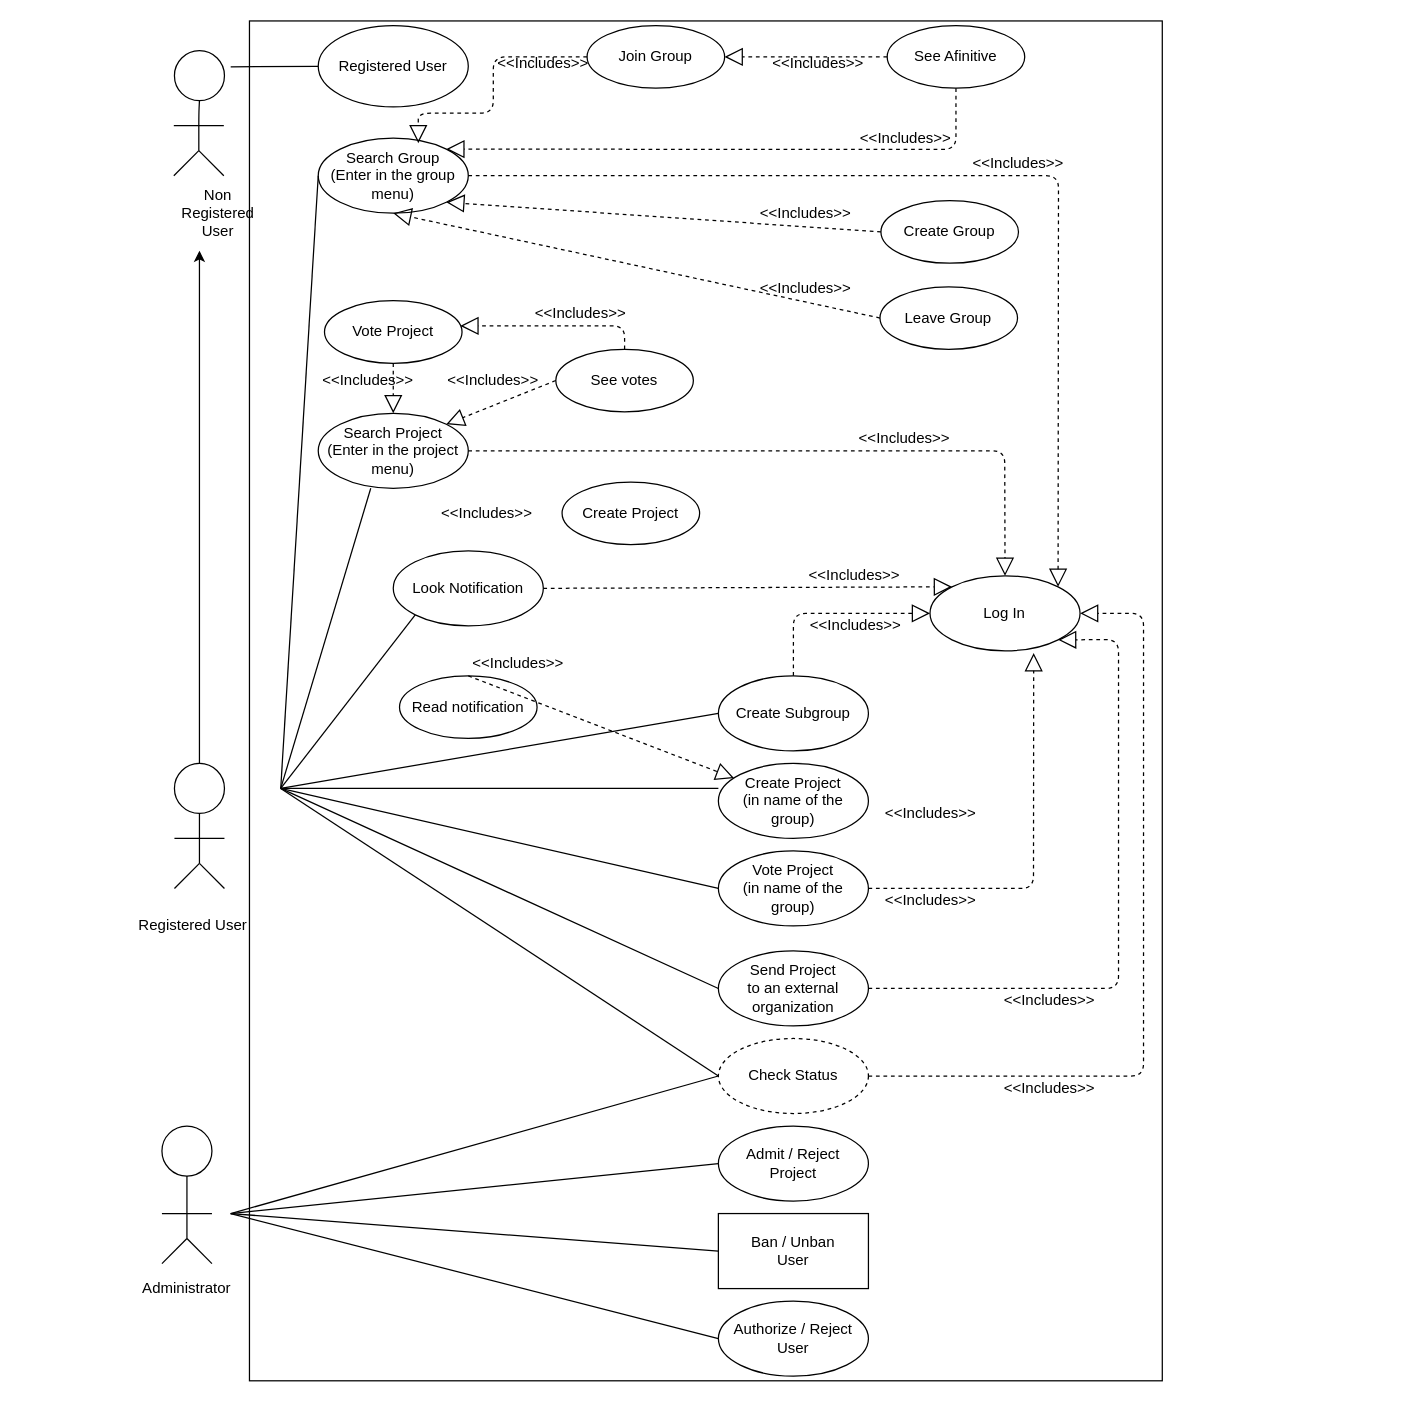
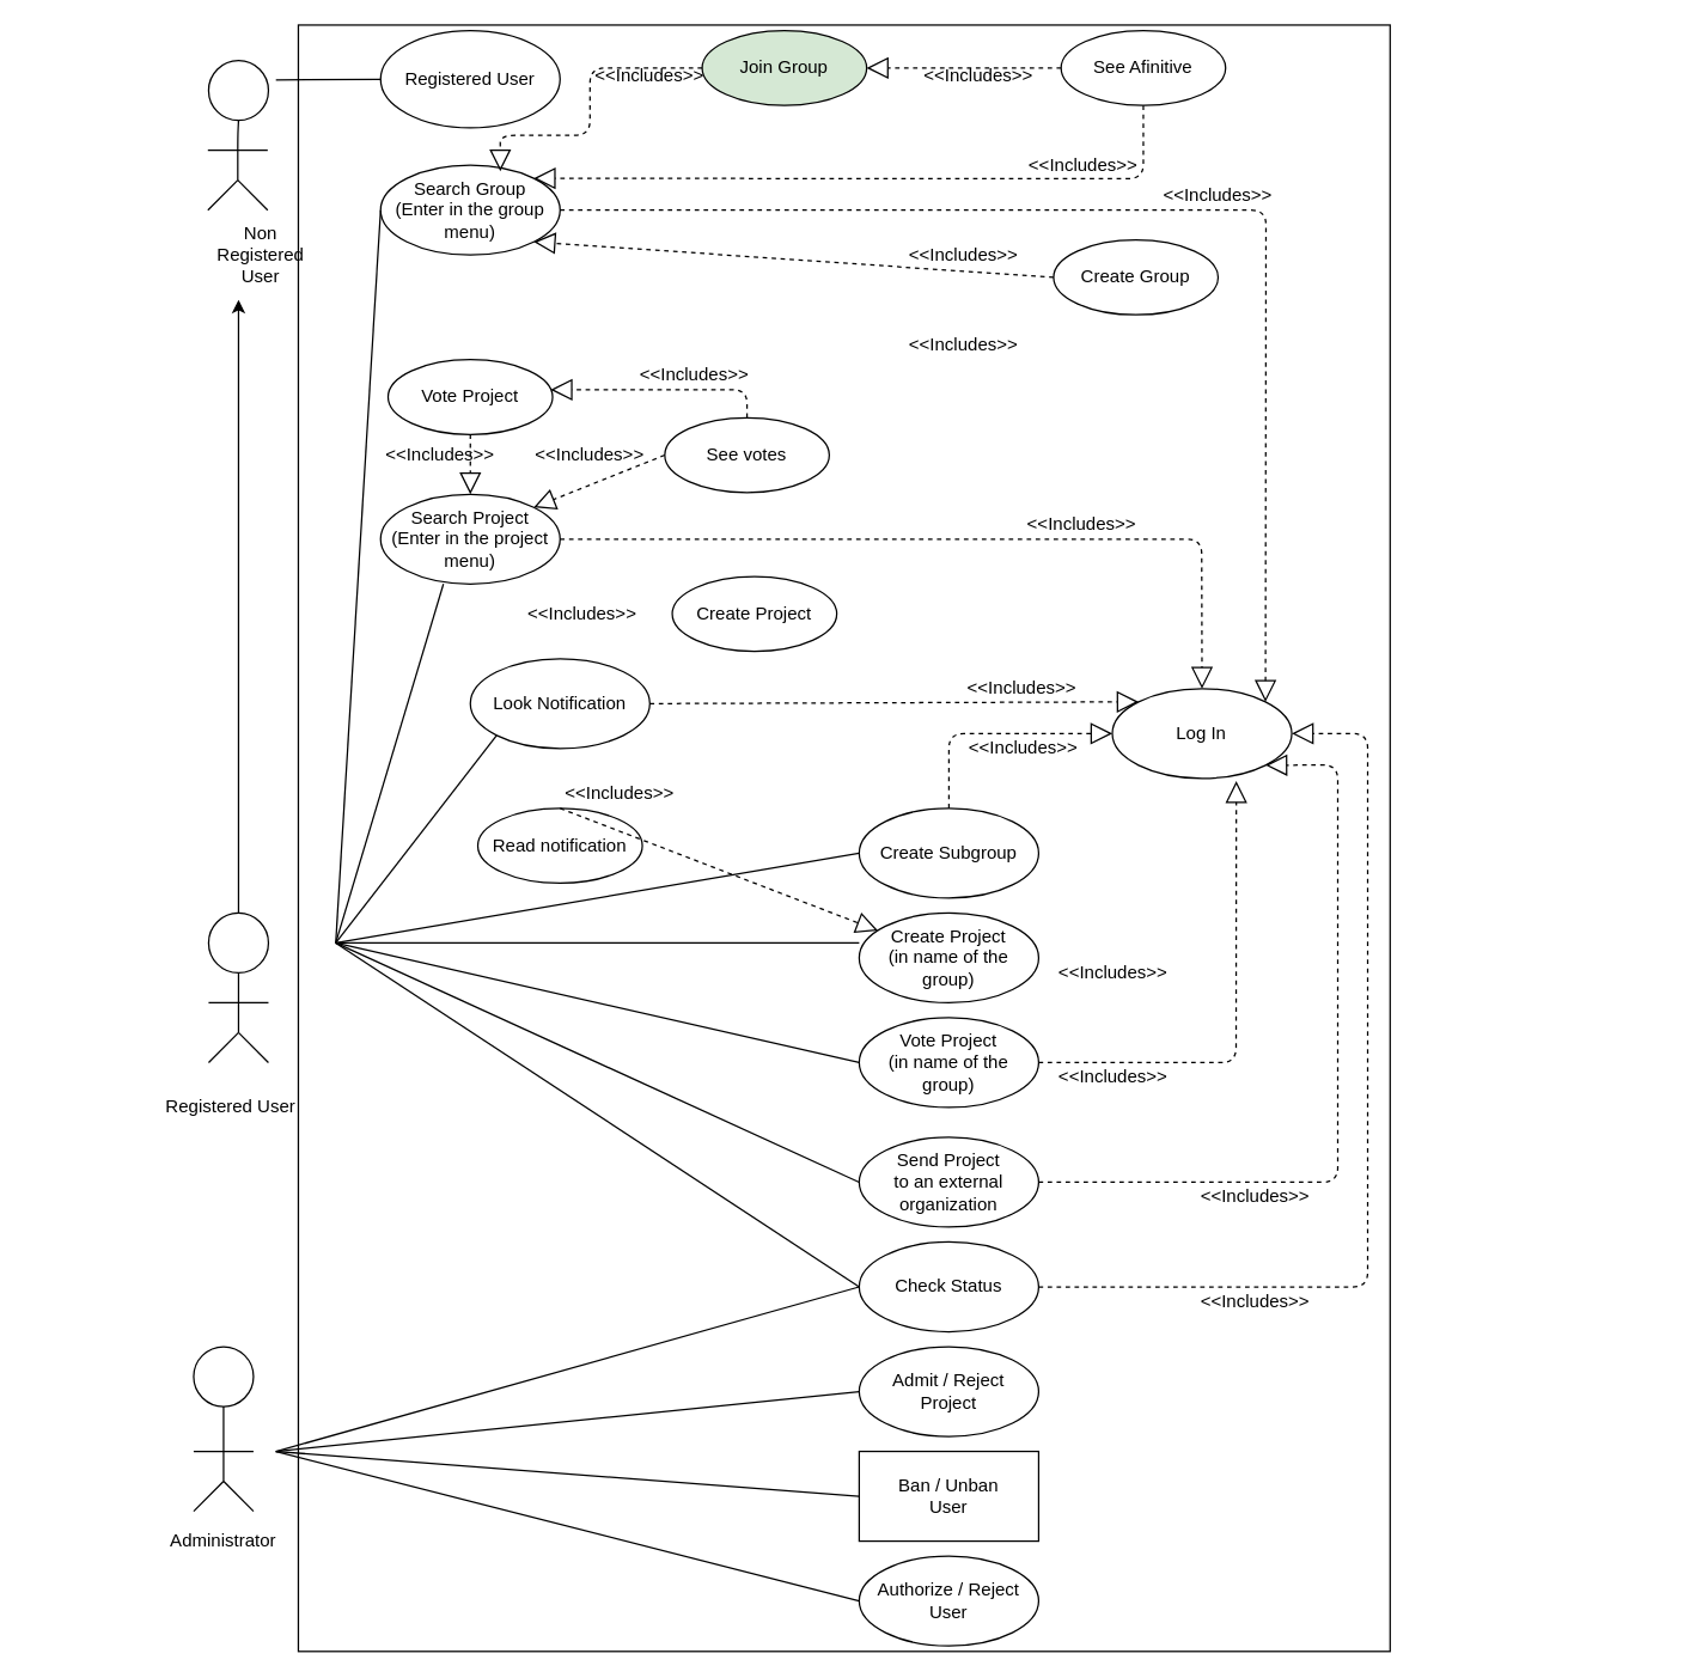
- <mxCell id="28" value="Join Group" style="ellipse;whiteSpace=wrap;html=1;" parent="1" vertex="1"><mxGeometry x="469" y="20" width="110" height="50" as="geometry" /></mxCell>
+ <mxCell id="28" value="Join Group" style="ellipse;whiteSpace=wrap;html=1;fillColor=#d5e8d4;" parent="1" vertex="1"><mxGeometry x="469" y="20" width="110" height="50" as="geometry" /></mxCell>
- <mxCell id="32" value="" style="endArrow=block;dashed=1;endFill=0;endSize=12;html=1;exitX=0;exitY=0.5;exitDx=0;exitDy=0;entryX=0.5;entryY=1;entryDx=0;entryDy=0;" parent="1" source="27" target="23" edge="1"><mxGeometry width="160" relative="1" as="geometry"><mxPoint x="619" y="210" as="sourcePoint" /><mxPoint x="574" y="250" as="targetPoint" /></mxGeometry></mxCell>
- <mxCell id="27" value="Leave Group" style="ellipse;whiteSpace=wrap;html=1;" parent="1" vertex="1"><mxGeometry x="703.24" y="228.82" width="110" height="50" as="geometry" /></mxCell>
- <mxCell id="64" value="Check Status" style="ellipse;whiteSpace=wrap;html=1;dashed=1;" parent="1" vertex="1"><mxGeometry x="574" y="830" width="120" height="60" as="geometry" /></mxCell>
+ <mxCell id="64" value="Check Status" style="ellipse;whiteSpace=wrap;html=1;" parent="1" vertex="1"><mxGeometry x="574" y="830" width="120" height="60" as="geometry" /></mxCell>
